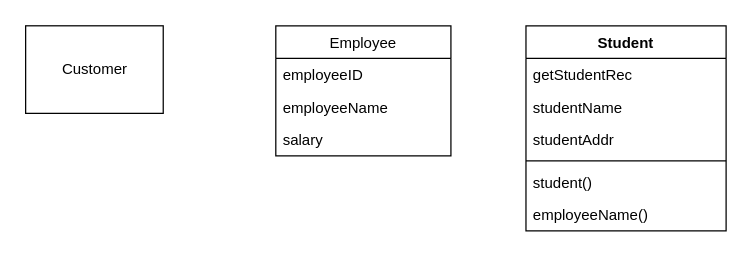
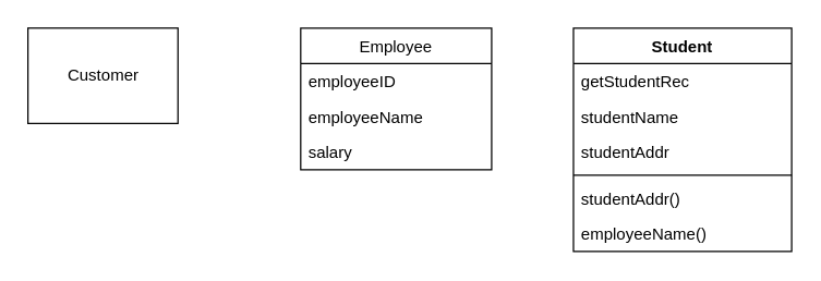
- <mxCell id="12" value="student()" style="text;strokeColor=none;fillColor=none;align=left;verticalAlign=top;spacingLeft=4;spacingRight=4;overflow=hidden;rotatable=0;points=[[0,0.5],[1,0.5]];portConstraint=eastwest;" vertex="1" parent="7"><mxGeometry y="112" width="160" height="26" as="geometry" /></mxCell>
+ <mxCell id="12" value="studentAddr()" style="text;strokeColor=none;fillColor=none;align=left;verticalAlign=top;spacingLeft=4;spacingRight=4;overflow=hidden;rotatable=0;points=[[0,0.5],[1,0.5]];portConstraint=eastwest;" vertex="1" parent="7"><mxGeometry y="112" width="160" height="26" as="geometry" /></mxCell>
